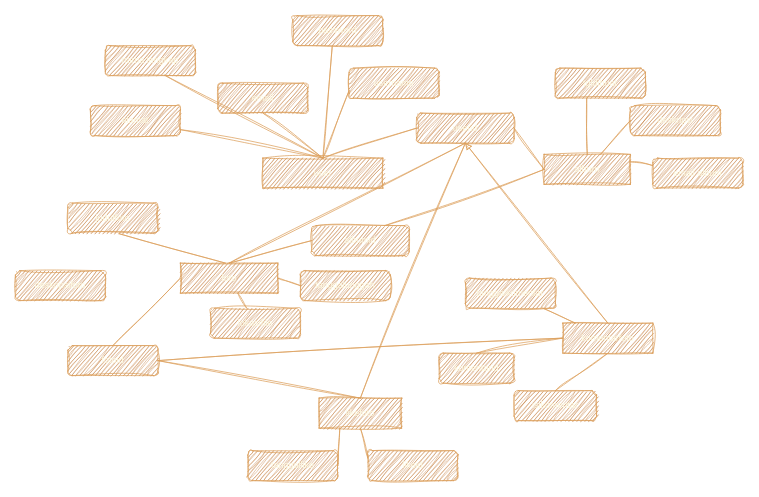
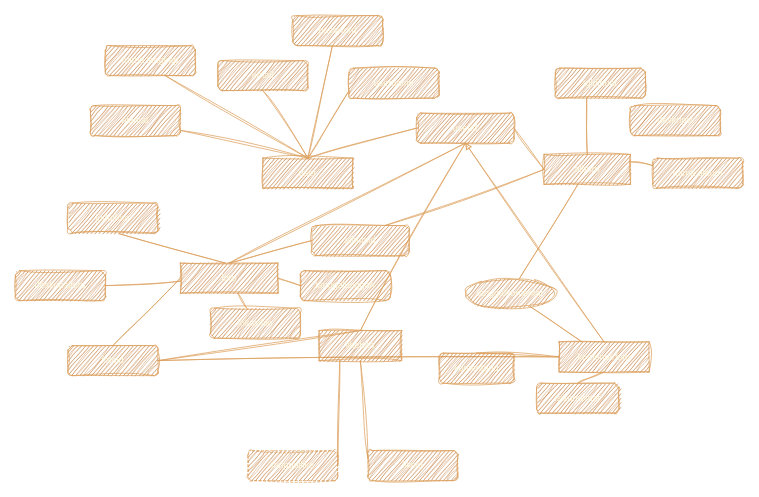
- <mxCell id="4" value="email" style="rounded=1;whiteSpace=wrap;html=1;sketch=1;curveFitting=1;jiggle=2;labelBackgroundColor=none;fillColor=#BC6C25;strokeColor=#DDA15E;fontColor=#FEFAE0;" parent="1" vertex="1"><mxGeometry x="290" y="110" width="120" height="40" as="geometry" /></mxCell>
+ <mxCell id="4" value="email" style="rounded=1;whiteSpace=wrap;html=1;sketch=1;curveFitting=1;jiggle=2;labelBackgroundColor=none;fillColor=#BC6C25;strokeColor=#DDA15E;fontColor=#FEFAE0;" parent="1" vertex="1"><mxGeometry x="290" y="80" width="120" height="40" as="geometry" /></mxCell>
- <mxCell id="22" value="" style="endArrow=none;html=1;rounded=0;entryX=0;entryY=0.5;entryDx=0;entryDy=0;sketch=1;curveFitting=1;jiggle=2;labelBackgroundColor=none;strokeColor=#DDA15E;fontColor=default;" parent="1" source="15" target="18" edge="1"><mxGeometry width="50" height="50" relative="1" as="geometry"><mxPoint x="800" y="310" as="sourcePoint" /><mxPoint x="850" y="260" as="targetPoint" /></mxGeometry></mxCell>
+ <mxCell id="22" value="" style="endArrow=none;html=1;rounded=0;sketch=1;curveFitting=1;jiggle=2;labelBackgroundColor=none;strokeColor=#DDA15E;fontColor=default;" parent="1" source="15" target="45" edge="1"><mxGeometry width="50" height="50" relative="1" as="geometry"><mxPoint x="800" y="310" as="sourcePoint" /><mxPoint x="850" y="260" as="targetPoint" /></mxGeometry></mxCell>
- <mxCell id="2" value="user" style="rounded=0;whiteSpace=wrap;html=1;sketch=1;curveFitting=1;jiggle=2;labelBackgroundColor=none;fillColor=#BC6C25;strokeColor=#DDA15E;fontColor=#FEFAE0;" parent="1" vertex="1"><mxGeometry x="350" y="210" width="160" height="40" as="geometry" /></mxCell>
+ <mxCell id="2" value="user" style="rounded=0;whiteSpace=wrap;html=1;sketch=1;curveFitting=1;jiggle=2;labelBackgroundColor=none;fillColor=#BC6C25;strokeColor=#DDA15E;fontColor=#FEFAE0;" parent="1" vertex="1"><mxGeometry x="350" y="210" width="120" height="40" as="geometry" /></mxCell>
- <mxCell id="19" value="email album" style="rounded=1;whiteSpace=wrap;html=1;sketch=1;curveFitting=1;jiggle=2;labelBackgroundColor=none;fillColor=#BC6C25;strokeColor=#DDA15E;fontColor=#FEFAE0;" parent="1" vertex="1"><mxGeometry x="870" y="210" width="120" height="40" as="geometry" /></mxCell>
+ <mxCell id="19" value="nama album" style="rounded=1;whiteSpace=wrap;html=1;sketch=1;curveFitting=1;jiggle=2;labelBackgroundColor=none;fillColor=#BC6C25;strokeColor=#DDA15E;fontColor=#FEFAE0;" parent="1" vertex="1"><mxGeometry x="870" y="210" width="120" height="40" as="geometry" /></mxCell>
+ <mxCell id="32" value="" style="endArrow=none;html=1;rounded=0;entryX=1;entryY=0.5;entryDx=0;entryDy=0;sketch=1;curveFitting=1;jiggle=2;labelBackgroundColor=none;strokeColor=#DDA15E;fontColor=default;" parent="1" source="25" target="29" edge="1"><mxGeometry width="50" height="50" relative="1" as="geometry"><mxPoint x="620" y="390" as="sourcePoint" /><mxPoint x="670" y="340" as="targetPoint" /></mxGeometry></mxCell>
- <mxCell id="45" value="tanggalkomentar" style="rounded=1;whiteSpace=wrap;html=1;sketch=1;curveFitting=1;jiggle=2;labelBackgroundColor=none;fillColor=#BC6C25;strokeColor=#DDA15E;fontColor=#FEFAE0;" parent="1" vertex="1"><mxGeometry x="620" y="370" width="120" height="40" as="geometry" /></mxCell>
+ <mxCell id="45" value="tanggalkomentar" style="ellipse;whiteSpace=wrap;html=1;sketch=1;curveFitting=1;jiggle=2;labelBackgroundColor=none;fillColor=#BC6C25;strokeColor=#DDA15E;fontColor=#FEFAE0;" parent="1" vertex="1"><mxGeometry x="620" y="370" width="120" height="40" as="geometry" /></mxCell>
- <mxCell id="38" value="komentarfoto" style="rounded=0;whiteSpace=wrap;html=1;sketch=1;curveFitting=1;jiggle=2;labelBackgroundColor=none;fillColor=#BC6C25;strokeColor=#DDA15E;fontColor=#FEFAE0;" parent="1" vertex="1"><mxGeometry x="750" y="430" width="120" height="40" as="geometry" /></mxCell>
+ <mxCell id="38" value="komentarfoto" style="rounded=0;whiteSpace=wrap;html=1;sketch=1;curveFitting=1;jiggle=2;labelBackgroundColor=none;fillColor=#BC6C25;strokeColor=#DDA15E;fontColor=#FEFAE0;" parent="1" vertex="1"><mxGeometry x="745" y="455" width="120" height="40" as="geometry" /></mxCell>
- <mxCell id="41" value="isikomentar" style="rounded=1;whiteSpace=wrap;html=1;sketch=1;curveFitting=1;jiggle=2;labelBackgroundColor=none;fillColor=#BC6C25;strokeColor=#DDA15E;fontColor=#FEFAE0;" parent="1" vertex="1"><mxGeometry x="685" y="520" width="110" height="40" as="geometry" /></mxCell>
+ <mxCell id="41" value="isikomentar" style="rounded=1;whiteSpace=wrap;html=1;sketch=1;curveFitting=1;jiggle=2;labelBackgroundColor=none;fillColor=#BC6C25;strokeColor=#DDA15E;fontColor=#FEFAE0;" parent="1" vertex="1"><mxGeometry x="715" y="510" width="110" height="40" as="geometry" /></mxCell>
- <mxCell id="48" value="likefoto" style="rounded=0;whiteSpace=wrap;html=1;sketch=1;curveFitting=1;jiggle=2;labelBackgroundColor=none;fillColor=#BC6C25;strokeColor=#DDA15E;fontColor=#FEFAE0;" parent="1" vertex="1"><mxGeometry x="425" y="530" width="110" height="40" as="geometry" /></mxCell>
+ <mxCell id="48" value="likefoto" style="rounded=0;whiteSpace=wrap;html=1;sketch=1;curveFitting=1;jiggle=2;labelBackgroundColor=none;fillColor=#BC6C25;strokeColor=#DDA15E;fontColor=#FEFAE0;" parent="1" vertex="1"><mxGeometry x="425" y="440" width="110" height="40" as="geometry" /></mxCell>
- <mxCell id="51" value="tanggallike" style="rounded=1;whiteSpace=wrap;html=1;sketch=1;curveFitting=1;jiggle=2;labelBackgroundColor=none;fillColor=#BC6C25;strokeColor=#DDA15E;fontColor=#FEFAE0;" parent="1" vertex="1"><mxGeometry x="330" y="600" width="120" height="40" as="geometry" /></mxCell>
+ <mxCell id="51" value="tanggallike" style="rounded=1;whiteSpace=wrap;html=1;sketch=1;curveFitting=1;jiggle=2;labelBackgroundColor=none;fillColor=#BC6C25;strokeColor=#DDA15E;fontColor=#FEFAE0;dashed=1;" parent="1" vertex="1"><mxGeometry x="330" y="600" width="120" height="40" as="geometry" /></mxCell>
